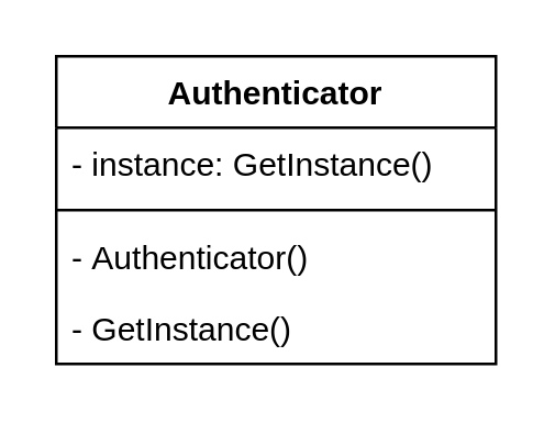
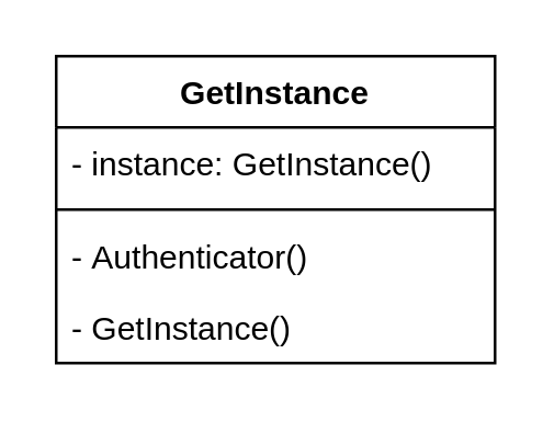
- <mxCell id="2" value="Authenticator" style="swimlane;fontStyle=1;align=center;verticalAlign=top;childLayout=stackLayout;horizontal=1;startSize=26;horizontalStack=0;resizeParent=1;resizeParentMax=0;resizeLast=0;collapsible=1;marginBottom=0;whiteSpace=wrap;html=1;" vertex="1" parent="1"><mxGeometry x="20" y="20" width="160" height="112" as="geometry" /></mxCell>
+ <mxCell id="2" value="GetInstance" style="swimlane;fontStyle=1;align=center;verticalAlign=top;childLayout=stackLayout;horizontal=1;startSize=26;horizontalStack=0;resizeParent=1;resizeParentMax=0;resizeLast=0;collapsible=1;marginBottom=0;whiteSpace=wrap;html=1;" vertex="1" parent="1"><mxGeometry x="20" y="20" width="160" height="112" as="geometry" /></mxCell>
